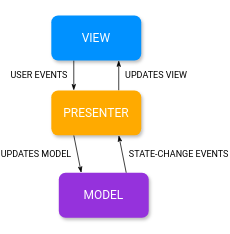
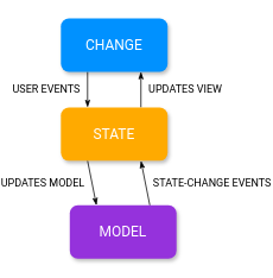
- <mxCell id="3" value="VIEW" style="rounded=1;whiteSpace=wrap;html=1;fillColor=#0091ff;strokeColor=none;fontFamily=Roboto;FType=g;fontColor=#FFFFFF;fontSize=16;shadow=1;" vertex="1" parent="1"><mxGeometry x="20" y="20" width="120" height="60" as="geometry" /></mxCell>
+ <mxCell id="3" value="CHANGE" style="rounded=1;whiteSpace=wrap;html=1;fillColor=#0091ff;strokeColor=none;fontFamily=Roboto;FType=g;fontColor=#FFFFFF;fontSize=16;shadow=1;" vertex="1" parent="1"><mxGeometry x="20" y="20" width="120" height="60" as="geometry" /></mxCell>
- <mxCell id="6" value="PRESENTER" style="rounded=1;whiteSpace=wrap;html=1;fillColor=#ffaa00;strokeColor=none;fontFamily=Roboto;FType=g;fontColor=#FFFFFF;fontSize=16;shadow=1;comic=0;glass=0;" vertex="1" parent="1"><mxGeometry x="20" y="120" width="120" height="60" as="geometry" /></mxCell>
+ <mxCell id="6" value="STATE" style="rounded=1;whiteSpace=wrap;html=1;fillColor=#ffaa00;strokeColor=none;fontFamily=Roboto;FType=g;fontColor=#FFFFFF;fontSize=16;shadow=1;comic=0;glass=0;" vertex="1" parent="1"><mxGeometry x="20" y="120" width="120" height="60" as="geometry" /></mxCell>
